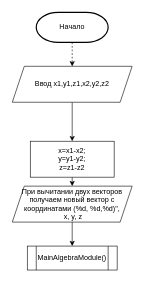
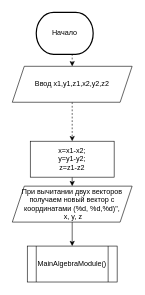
- <mxCell id="3" value="Начало" style="strokeWidth=2;html=1;shape=mxgraph.flowchart.terminator;whiteSpace=wrap;" parent="1" vertex="1"><mxGeometry x="60" y="20" width="120" height="50" as="geometry" /></mxCell>
+ <mxCell id="3" value="Начало" style="strokeWidth=2;html=1;shape=mxgraph.flowchart.terminator;whiteSpace=wrap;" parent="1" vertex="1"><mxGeometry x="60" y="20" width="95" height="70" as="geometry" /></mxCell>
- <mxCell id="4" style="edgeStyle=orthogonalEdgeStyle;rounded=0;orthogonalLoop=1;jettySize=auto;html=1;exitX=0.5;exitY=1;exitDx=0;exitDy=0;entryX=0.5;entryY=0;entryDx=0;entryDy=0;" parent="1" source="5" target="9" edge="1"><mxGeometry relative="1" as="geometry" /></mxCell>
+ <mxCell id="4" style="edgeStyle=orthogonalEdgeStyle;rounded=0;orthogonalLoop=1;jettySize=auto;html=1;exitX=0.5;exitY=1;exitDx=0;exitDy=0;entryX=0.5;entryY=0;entryDx=0;entryDy=0;dashed=1;" parent="1" source="5" target="9" edge="1"><mxGeometry relative="1" as="geometry" /></mxCell>
- <mxCell id="10" value="MainAlgebraModule()" style="shape=process;whiteSpace=wrap;html=1;backgroundOutline=1;" parent="1" vertex="1"><mxGeometry x="45" y="410" width="150" height="40" as="geometry" /></mxCell>
+ <mxCell id="10" value="MainAlgebraModule()" style="shape=process;whiteSpace=wrap;html=1;backgroundOutline=1;" parent="1" vertex="1"><mxGeometry x="45" y="410" width="150" height="60" as="geometry" /></mxCell>
